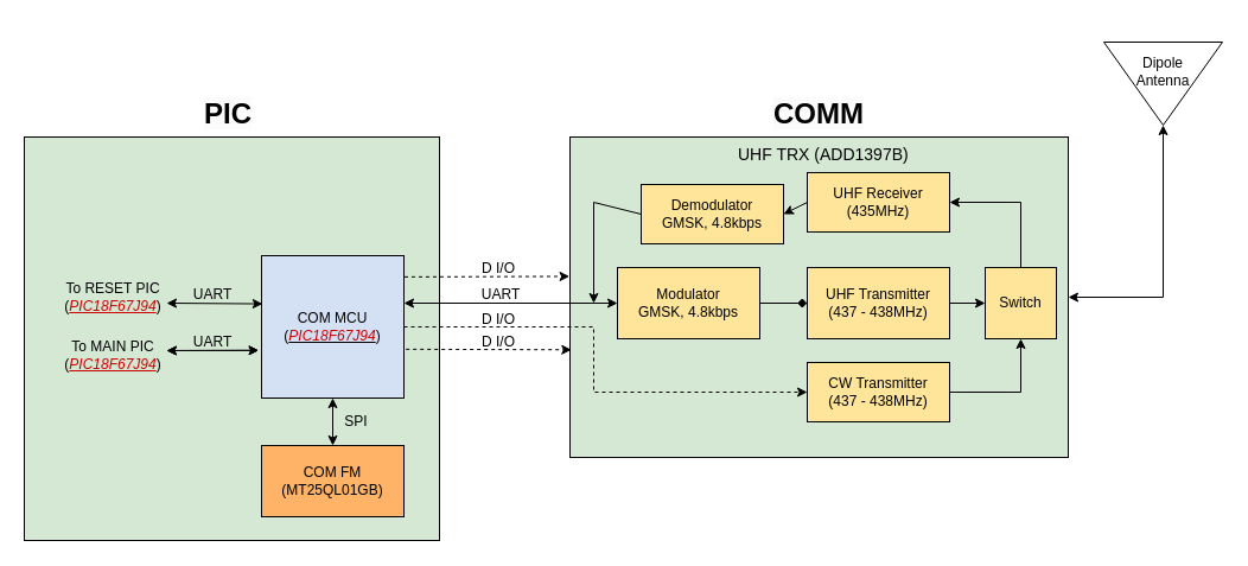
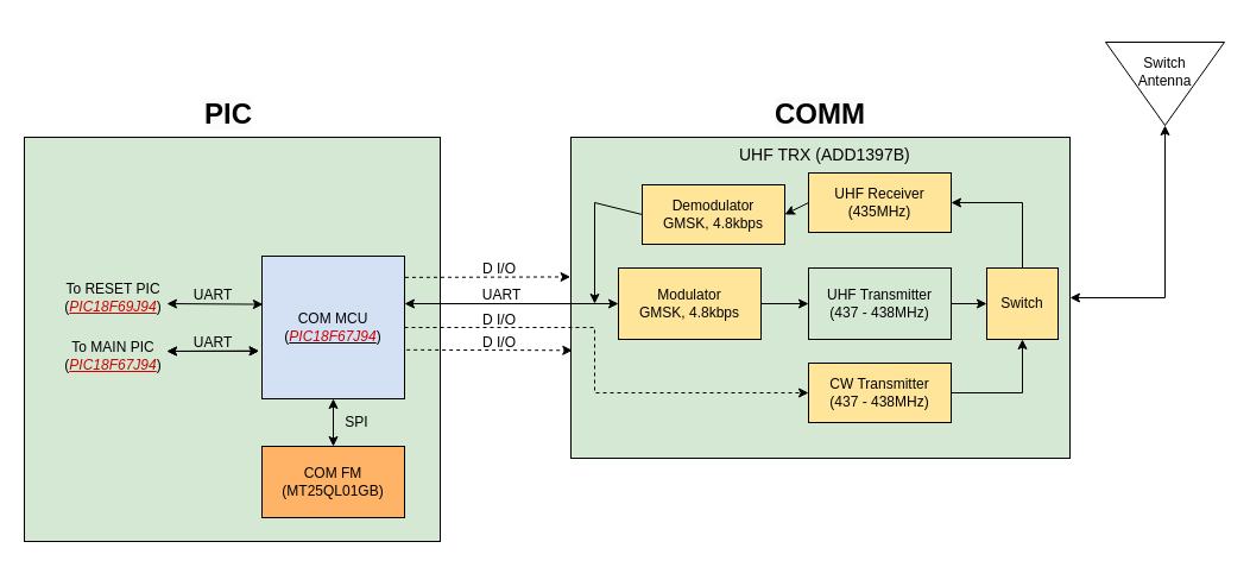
- <mxCell id="27" value="Dipole Antenna" style="text;html=1;strokeColor=none;fillColor=none;align=center;verticalAlign=middle;whiteSpace=wrap;rounded=0;" parent="25" vertex="1"><mxGeometry x="20" y="10" width="60" height="30" as="geometry" /></mxCell>
+ <mxCell id="27" value="Switch Antenna" style="text;html=1;strokeColor=none;fillColor=none;align=center;verticalAlign=middle;whiteSpace=wrap;rounded=0;" parent="25" vertex="1"><mxGeometry x="20" y="10" width="60" height="30" as="geometry" /></mxCell>
- <mxCell id="45" value="To RESET PIC&lt;br&gt;(&lt;font color=&quot;#cc0000&quot;&gt;&lt;u&gt;&lt;i&gt;PIC18F67J94&lt;/i&gt;&lt;/u&gt;&lt;/font&gt;)" style="text;html=1;strokeColor=none;fillColor=none;align=center;verticalAlign=middle;whiteSpace=wrap;rounded=0;" parent="2" vertex="1"><mxGeometry x="30" y="200" width="90" height="30" as="geometry" /></mxCell>
+ <mxCell id="45" value="To RESET PIC&lt;br&gt;(&lt;font color=&quot;#cc0000&quot;&gt;&lt;u&gt;&lt;i&gt;PIC18F69J94&lt;/i&gt;&lt;/u&gt;&lt;/font&gt;)" style="text;html=1;strokeColor=none;fillColor=none;align=center;verticalAlign=middle;whiteSpace=wrap;rounded=0;" parent="2" vertex="1"><mxGeometry x="30" y="200" width="90" height="30" as="geometry" /></mxCell>
- <mxCell id="11" value="" style="endArrow=diamond;html=1;rounded=0;exitX=1;exitY=0.5;exitDx=0;exitDy=0;" parent="2" source="9" target="8" edge="1"><mxGeometry width="50" height="50" relative="1" as="geometry"><mxPoint x="380" y="250" as="sourcePoint" /><mxPoint x="430" y="200" as="targetPoint" /></mxGeometry></mxCell>
+ <mxCell id="11" value="" style="endArrow=classic;html=1;rounded=0;exitX=1;exitY=0.5;exitDx=0;exitDy=0;" parent="2" source="9" target="8" edge="1"><mxGeometry width="50" height="50" relative="1" as="geometry"><mxPoint x="380" y="250" as="sourcePoint" /><mxPoint x="430" y="200" as="targetPoint" /></mxGeometry></mxCell>
- <mxCell id="8" value="UHF Transmitter&lt;br&gt;(437 - 438MHz)" style="rounded=0;whiteSpace=wrap;html=1;fillColor=#FFE599;" parent="2" vertex="1"><mxGeometry x="660" y="190" width="120" height="60" as="geometry" /></mxCell>
+ <mxCell id="8" value="UHF Transmitter&lt;br&gt;(437 - 438MHz)" style="rounded=0;whiteSpace=wrap;html=1;fillColor=#d5e8d4;" parent="2" vertex="1"><mxGeometry x="660" y="190" width="120" height="60" as="geometry" /></mxCell>
